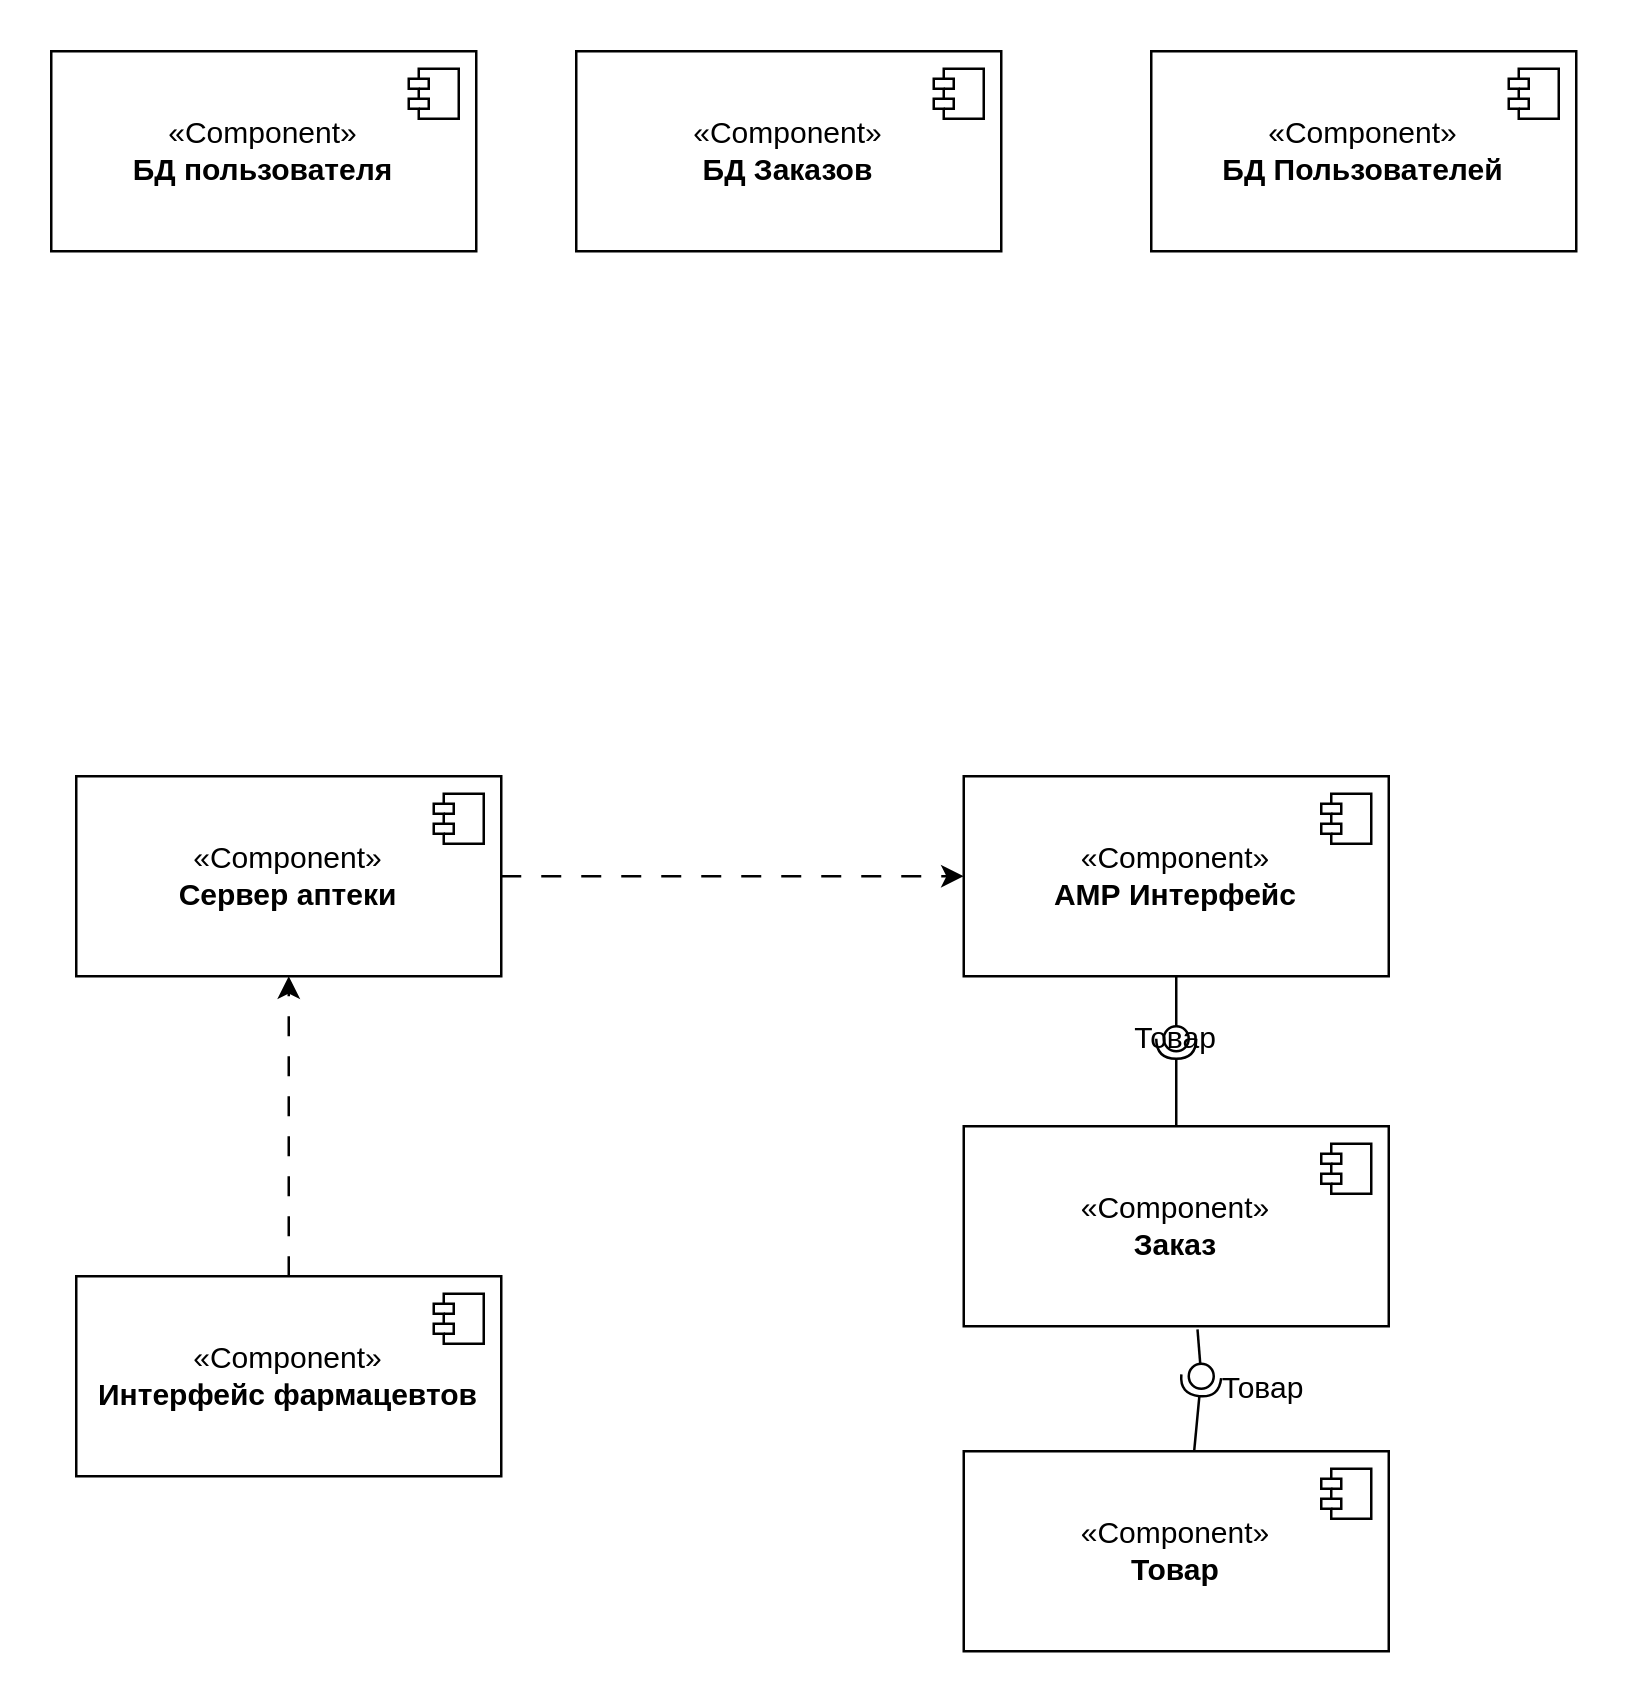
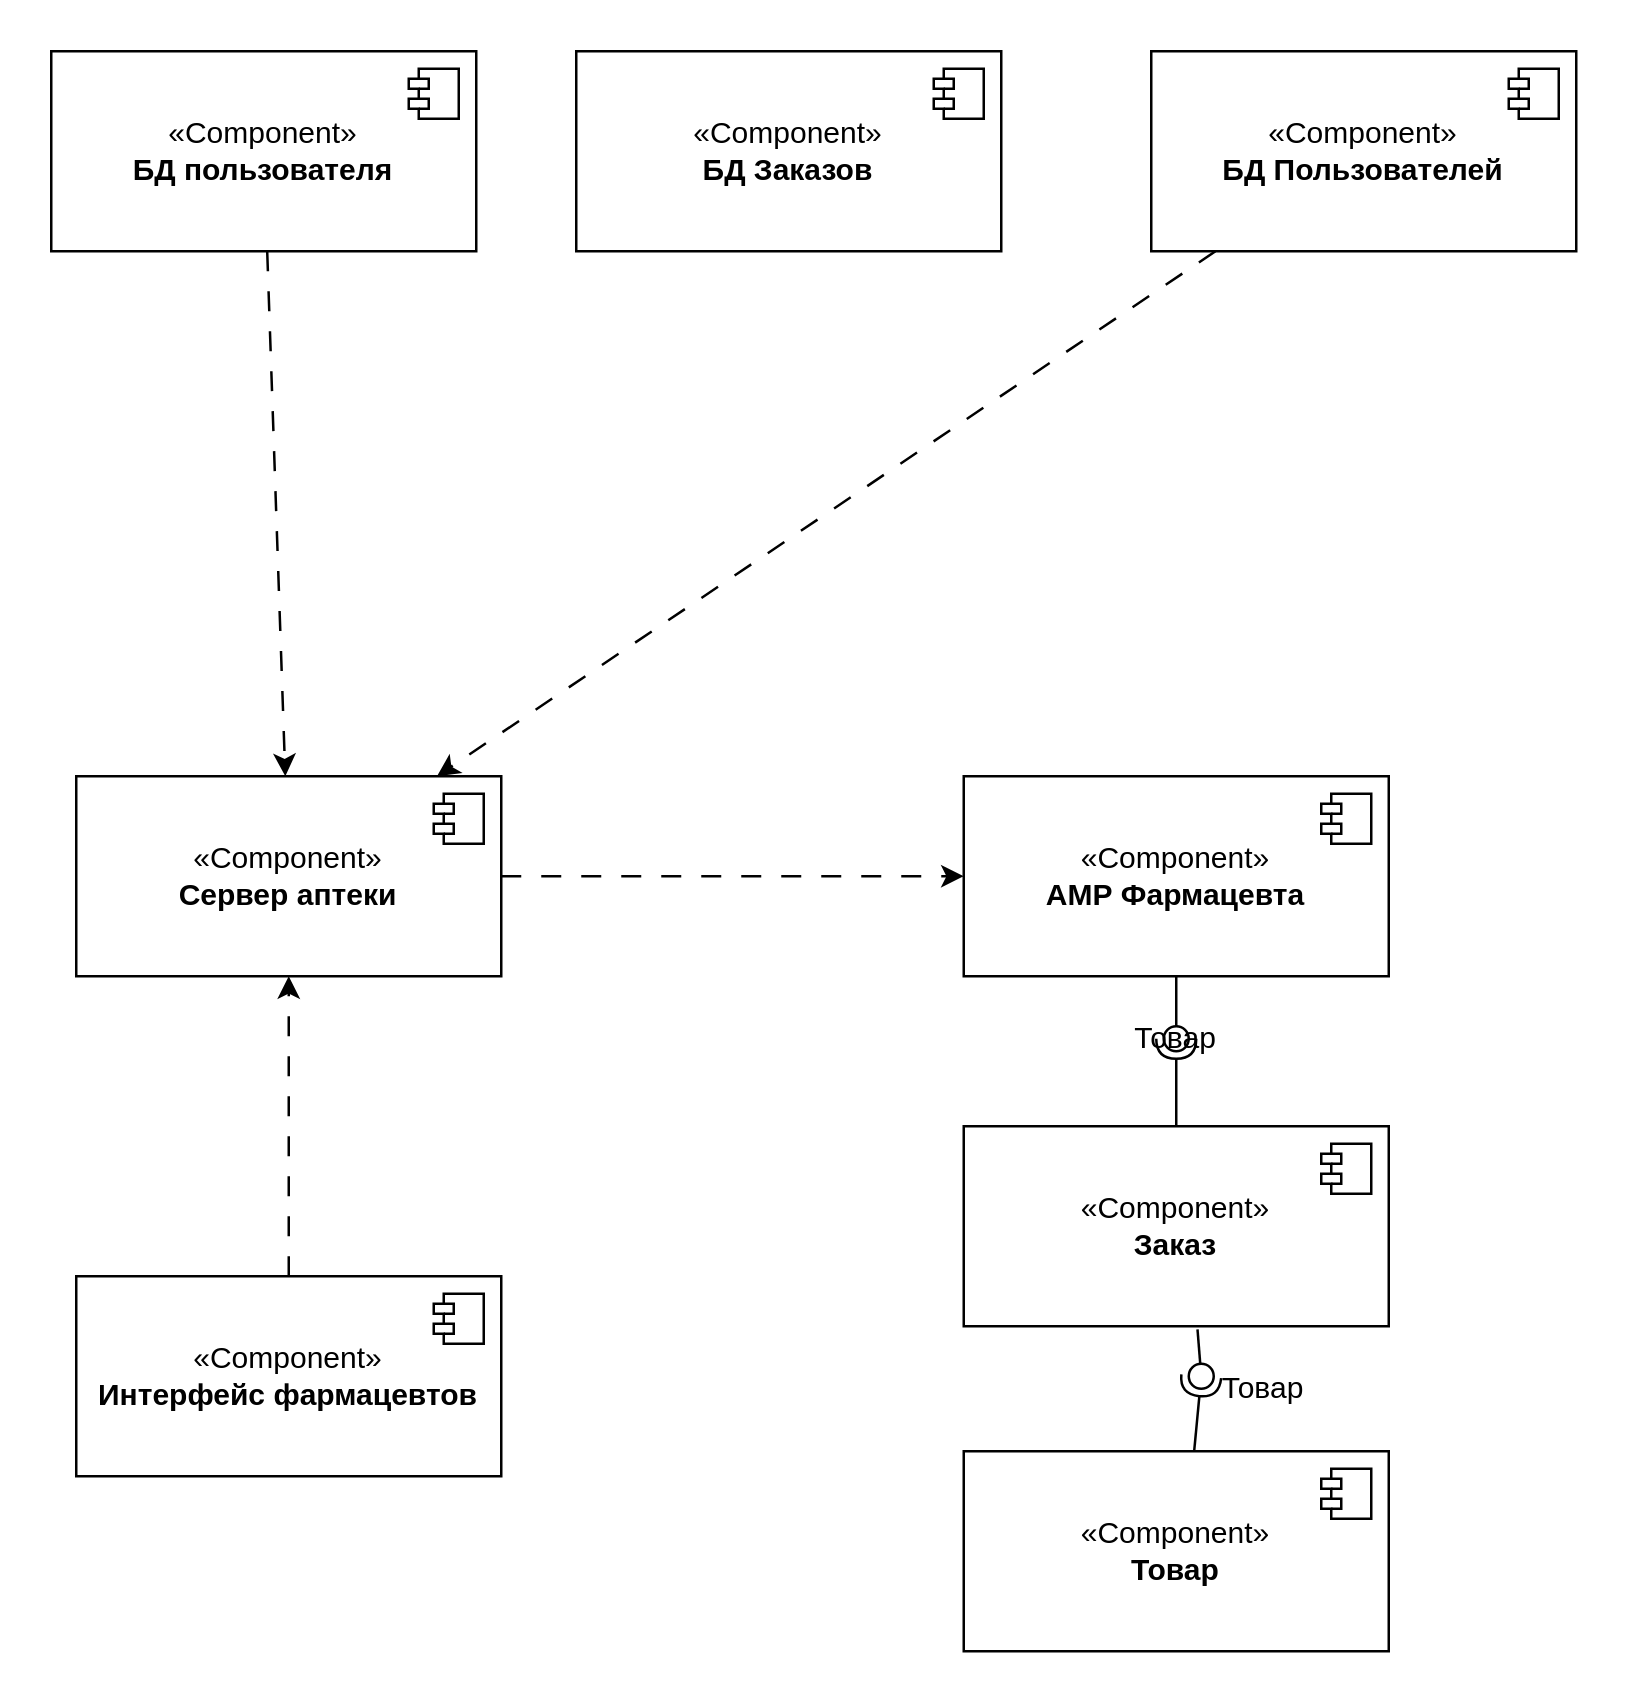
+ <mxCell id="7" style="rounded=0;orthogonalLoop=1;jettySize=auto;html=1;dashed=1;dashPattern=8 8;" edge="1" parent="1" source="8" target="16"><mxGeometry relative="1" as="geometry" /></mxCell>
+ <mxCell id="2" style="rounded=0;orthogonalLoop=1;jettySize=auto;html=1;dashed=1;dashPattern=8 8;" edge="1" parent="1" source="3" target="16"><mxGeometry relative="1" as="geometry" /></mxCell>
- <mxCell id="10" value="«Component»&lt;br&gt;&lt;b&gt;АМР Интерфейс&lt;/b&gt;" style="html=1;dropTarget=0;whiteSpace=wrap;" vertex="1" parent="1"><mxGeometry x="385" y="310" width="170" height="80" as="geometry" /></mxCell>
+ <mxCell id="10" value="«Component»&lt;br&gt;&lt;b&gt;АМР Фармацевта&lt;/b&gt;" style="html=1;dropTarget=0;whiteSpace=wrap;" vertex="1" parent="1"><mxGeometry x="385" y="310" width="170" height="80" as="geometry" /></mxCell>
